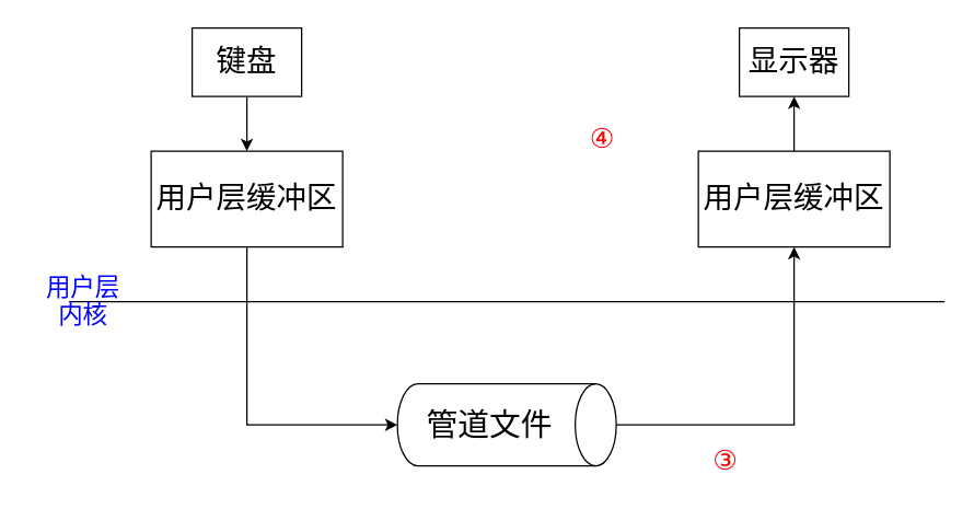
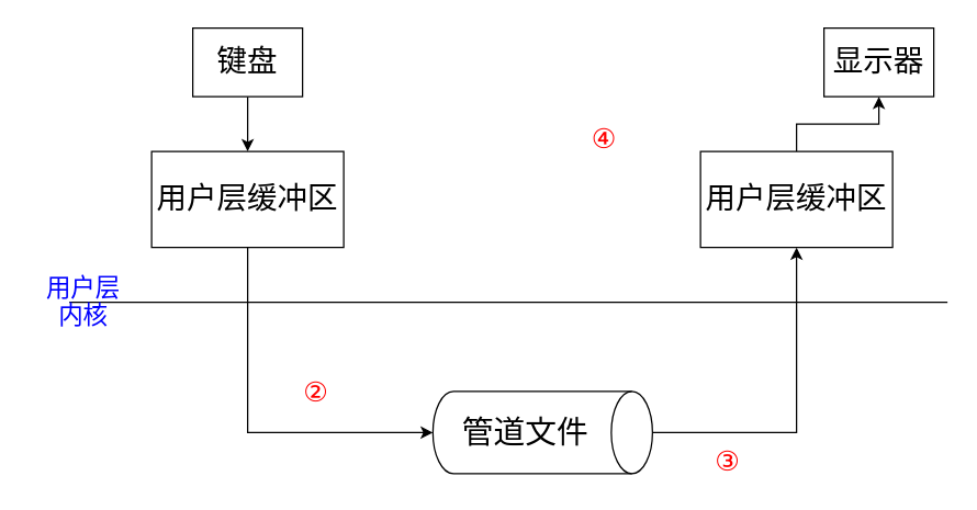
- <mxCell id="4" value="&lt;font style=&quot;font-size: 22px;&quot;&gt;显示器&lt;/font&gt;" style="rounded=0;whiteSpace=wrap;html=1;" vertex="1" parent="1"><mxGeometry x="540" y="20" width="80" height="50" as="geometry" /></mxCell>
+ <mxCell id="4" value="&lt;font style=&quot;font-size: 22px;&quot;&gt;显示器&lt;/font&gt;" style="rounded=0;whiteSpace=wrap;html=1;" vertex="1" parent="1"><mxGeometry x="600" y="20" width="80" height="50" as="geometry" /></mxCell>
+ <mxCell id="14" value="&lt;font color=&quot;#ff0000&quot; style=&quot;font-size: 20px;&quot;&gt;②&lt;/font&gt;" style="text;html=1;strokeColor=none;fillColor=none;align=center;verticalAlign=middle;whiteSpace=wrap;rounded=0;" vertex="1" parent="1"><mxGeometry x="200" y="270" width="60" height="30" as="geometry" /></mxCell>
- <mxCell id="8" value="&lt;font style=&quot;font-size: 23px;&quot;&gt;管道文件&lt;/font&gt;" style="shape=cylinder3;whiteSpace=wrap;html=1;boundedLbl=1;backgroundOutline=1;size=15;direction=south;" vertex="1" parent="1"><mxGeometry x="290" y="280" width="160" height="60" as="geometry" /></mxCell>
+ <mxCell id="8" value="&lt;font style=&quot;font-size: 23px;&quot;&gt;管道文件&lt;/font&gt;" style="shape=cylinder3;whiteSpace=wrap;html=1;boundedLbl=1;backgroundOutline=1;size=15;direction=south;" vertex="1" parent="1"><mxGeometry x="315" y="285" width="160" height="60" as="geometry" /></mxCell>
